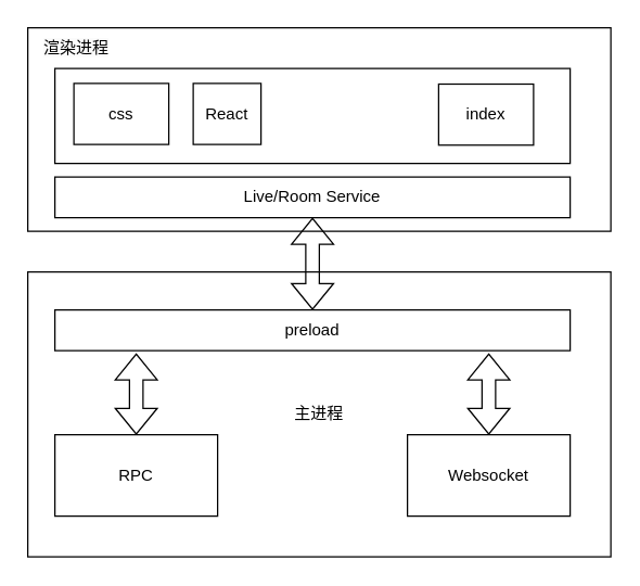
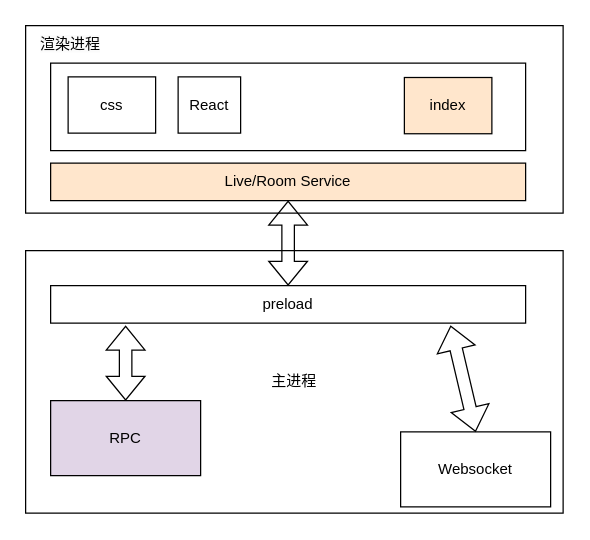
- <mxCell id="15" value="index" style="rounded=0;whiteSpace=wrap;html=1;" vertex="1" parent="1"><mxGeometry x="323" y="61.5" width="70" height="45" as="geometry" /></mxCell>
+ <mxCell id="15" value="index" style="rounded=0;whiteSpace=wrap;html=1;fillColor=#ffe6cc;" vertex="1" parent="1"><mxGeometry x="323" y="61.5" width="70" height="45" as="geometry" /></mxCell>
- <mxCell id="7" value="Live/Room Service" style="rounded=0;whiteSpace=wrap;html=1;" vertex="1" parent="1"><mxGeometry x="40" y="130" width="380" height="30" as="geometry" /></mxCell>
+ <mxCell id="7" value="Live/Room Service" style="rounded=0;whiteSpace=wrap;html=1;fillColor=#ffe6cc;" vertex="1" parent="1"><mxGeometry x="40" y="130" width="380" height="30" as="geometry" /></mxCell>
- <mxCell id="3" value="RPC" style="rounded=0;whiteSpace=wrap;html=1;" vertex="1" parent="1"><mxGeometry x="40" y="320" width="120" height="60" as="geometry" /></mxCell>
+ <mxCell id="3" value="RPC" style="rounded=0;whiteSpace=wrap;html=1;fillColor=#e1d5e7;" vertex="1" parent="1"><mxGeometry x="40" y="320" width="120" height="60" as="geometry" /></mxCell>
- <mxCell id="4" value="Websocket" style="rounded=0;whiteSpace=wrap;html=1;" vertex="1" parent="1"><mxGeometry x="300" y="320" width="120" height="60" as="geometry" /></mxCell>
+ <mxCell id="4" value="Websocket" style="rounded=0;whiteSpace=wrap;html=1;" vertex="1" parent="1"><mxGeometry x="320" y="345" width="120" height="60" as="geometry" /></mxCell>
